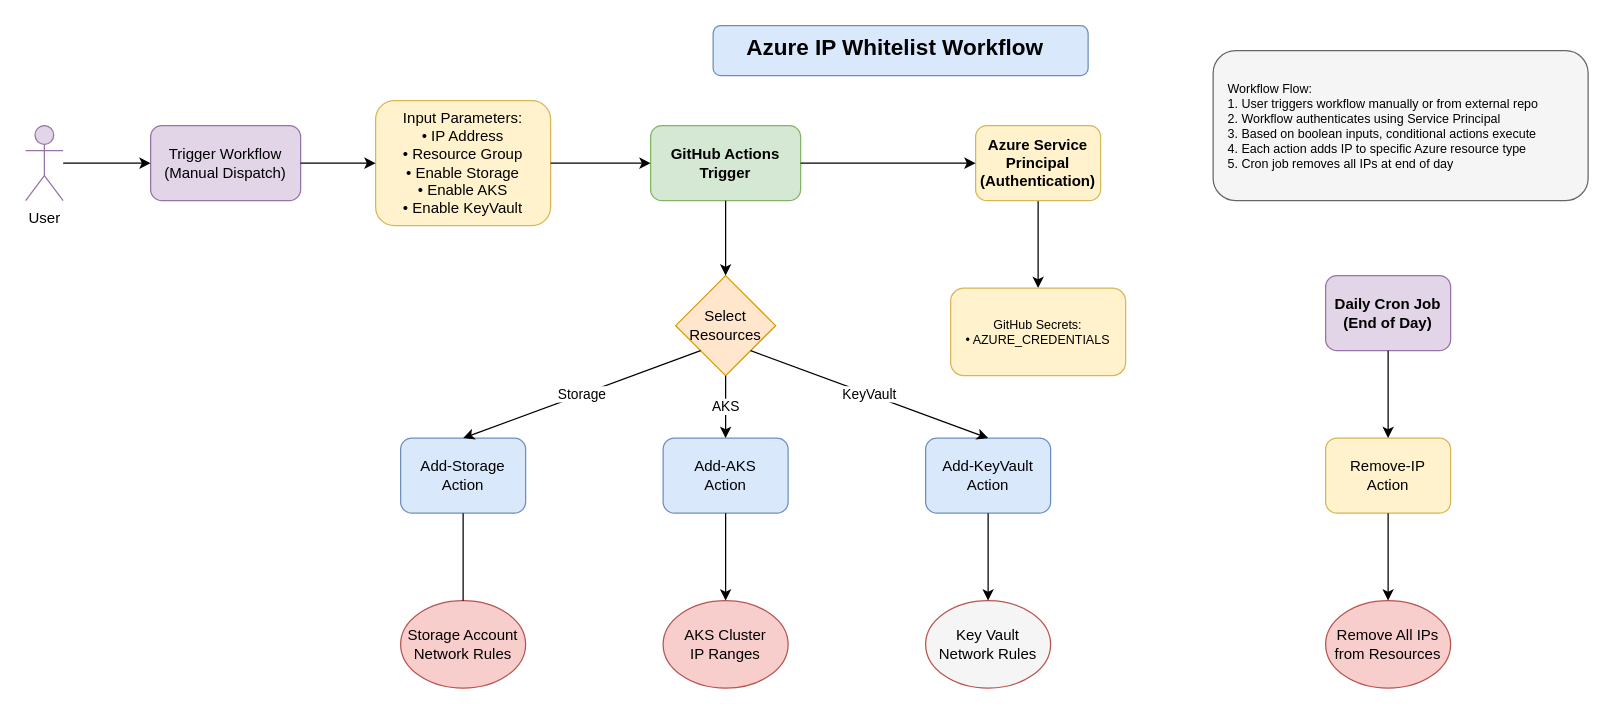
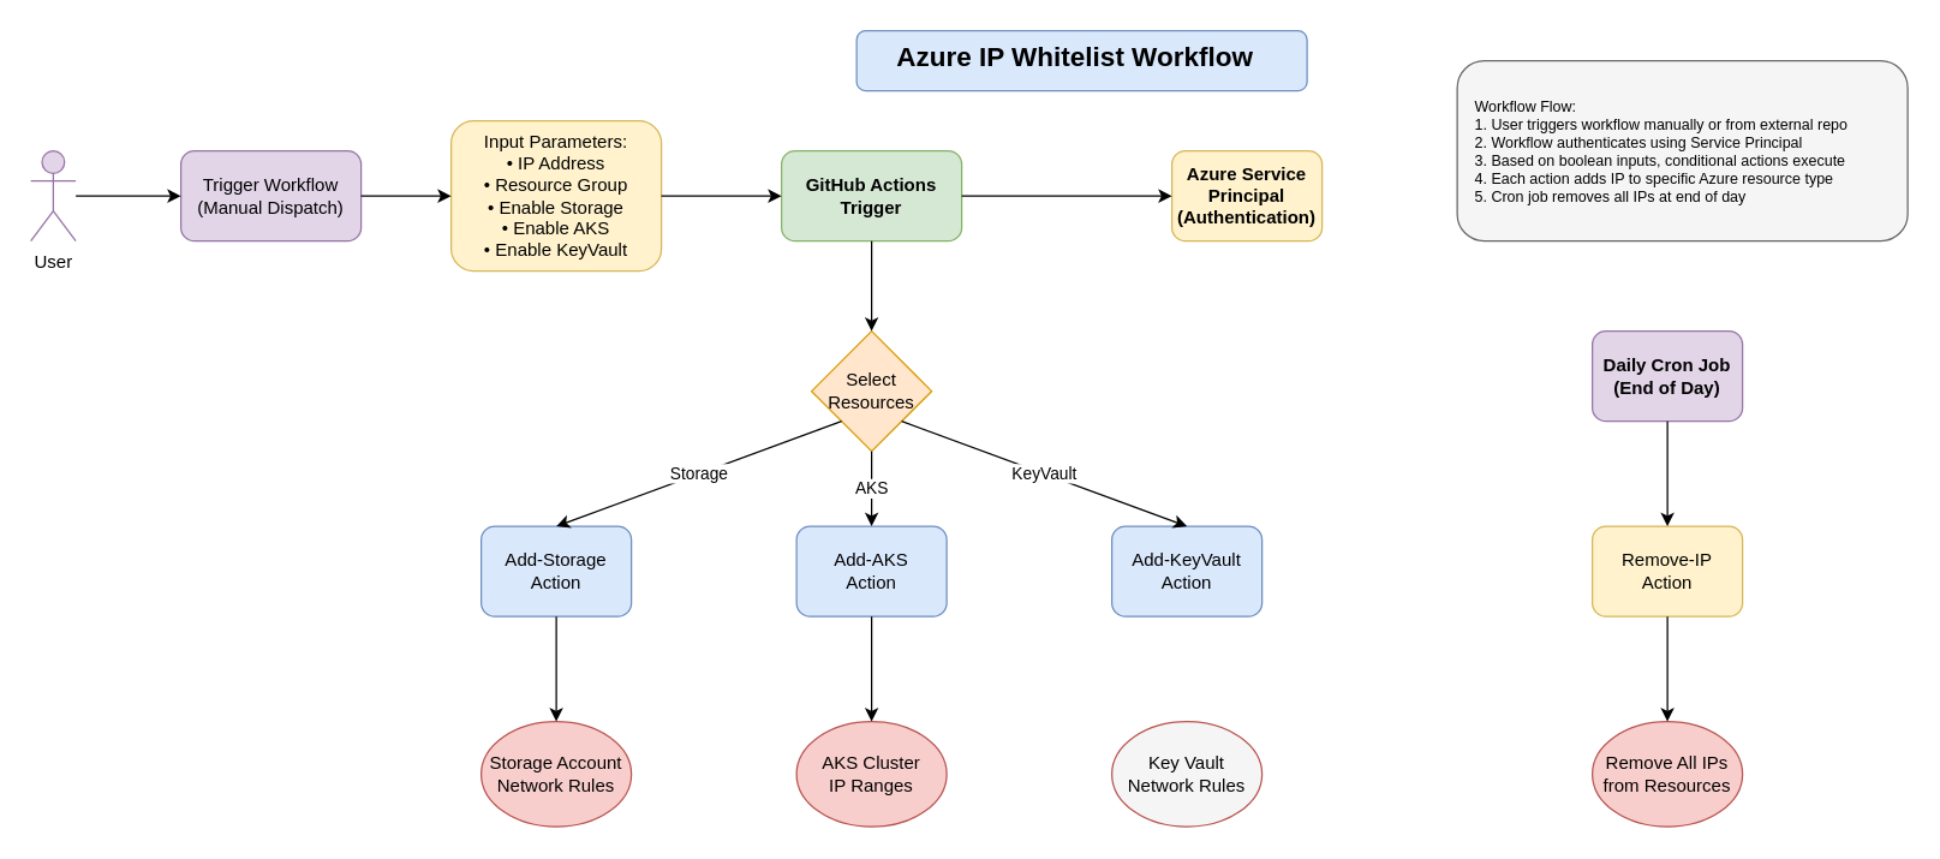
- <mxCell id="7" value="" style="edgeStyle=orthogonalEdgeStyle;rounded=0;orthogonalLoop=1;jettySize=auto;html=1;" parent="1" source="8" target="32" edge="1"><mxGeometry relative="1" as="geometry" /></mxCell>
- <mxCell id="32" value="GitHub Secrets:&lt;br&gt;• AZURE_CREDENTIALS" style="rounded=1;whiteSpace=wrap;html=1;fillColor=#fff2cc;strokeColor=#d6b656;fontSize=10;" parent="1" vertex="1"><mxGeometry x="760" y="230" width="140" height="70" as="geometry" /></mxCell>
- <mxCell id="29" value="" style="endArrow=classic;html=1;exitX=0.5;exitY=1;entryX=0.5;entryY=0;" parent="1" source="12" target="15" edge="1"><mxGeometry width="50" height="50" relative="1" as="geometry"><mxPoint x="320" y="400" as="sourcePoint" /><mxPoint x="370" y="350" as="targetPoint" /></mxGeometry></mxCell>
- <mxCell id="27" value="" style="endArrow=none;html=1;exitX=0.5;exitY=1;entryX=0.5;entryY=0;" parent="1" source="10" target="13" edge="1"><mxGeometry width="50" height="50" relative="1" as="geometry"><mxPoint x="320" y="400" as="sourcePoint" /><mxPoint x="370" y="350" as="targetPoint" /></mxGeometry></mxCell>
+ <mxCell id="27" value="" style="endArrow=classic;html=1;exitX=0.5;exitY=1;entryX=0.5;entryY=0;" parent="1" source="10" target="13" edge="1"><mxGeometry width="50" height="50" relative="1" as="geometry"><mxPoint x="320" y="400" as="sourcePoint" /><mxPoint x="370" y="350" as="targetPoint" /></mxGeometry></mxCell>
